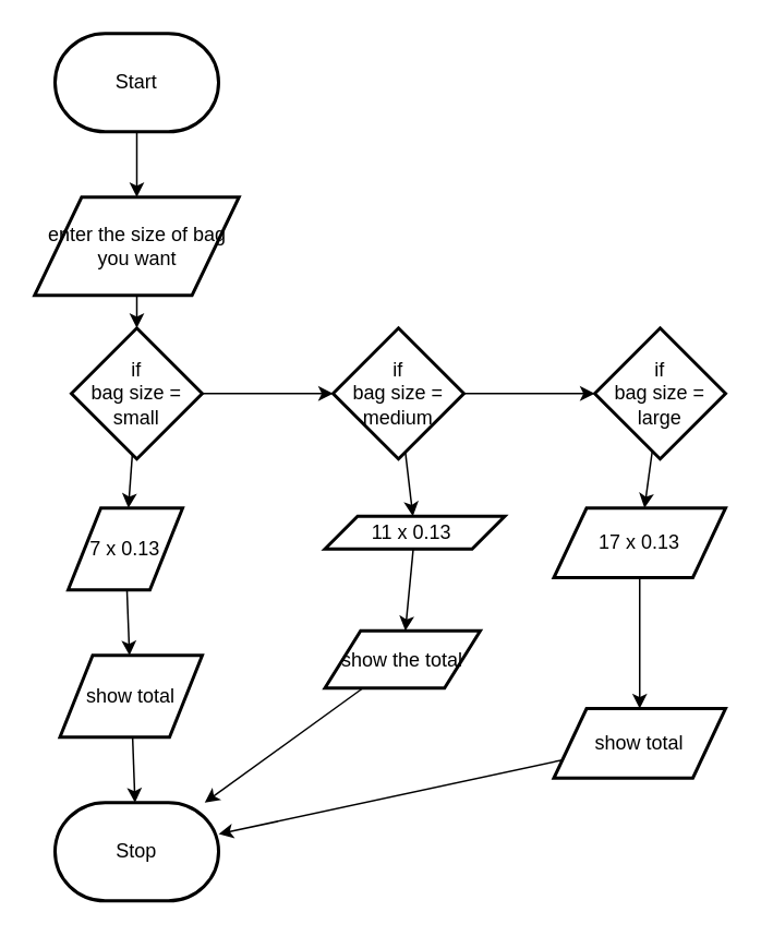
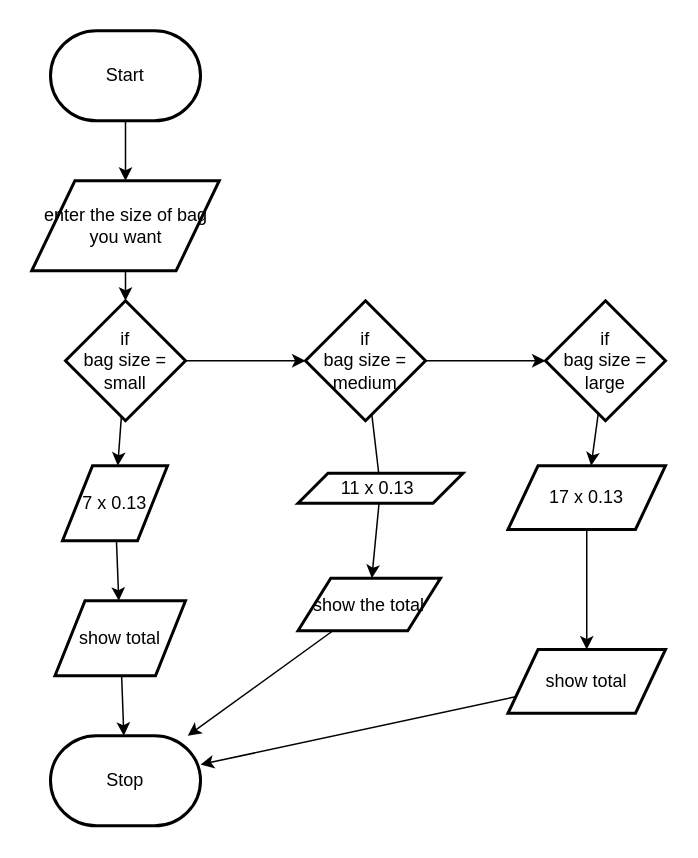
- <mxCell id="12" value="" style="edgeStyle=none;html=1;" parent="1" source="14" target="16" edge="1"><mxGeometry relative="1" as="geometry" /></mxCell>
+ <mxCell id="12" value="" style="edgeStyle=none;html=1;endArrow=none;" parent="1" source="14" target="16" edge="1"><mxGeometry relative="1" as="geometry" /></mxCell>
